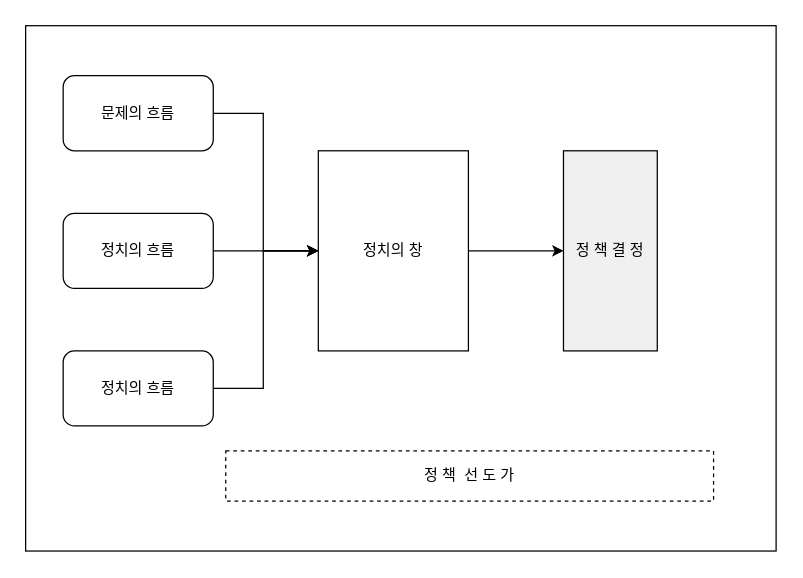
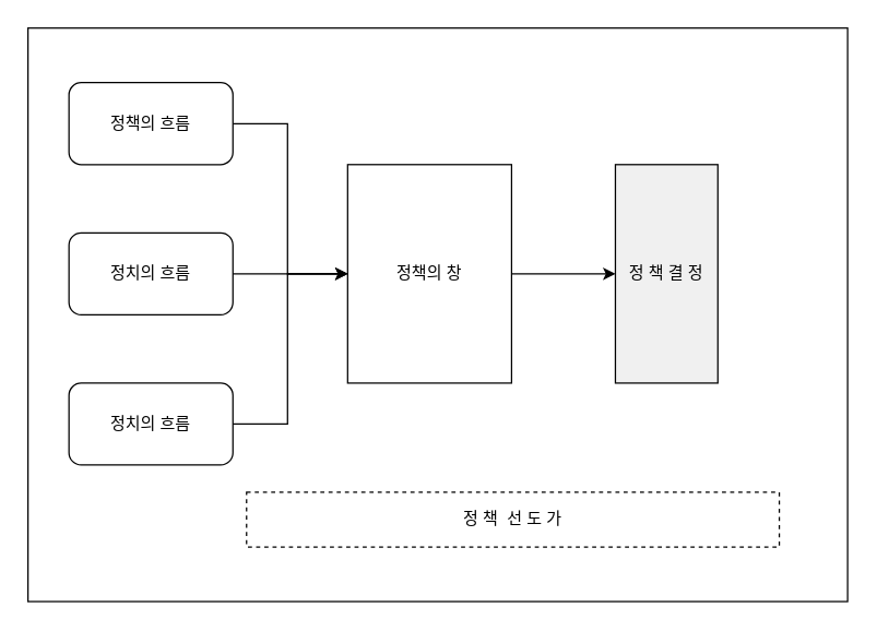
- <mxCell id="4" value="문제의 흐름" style="rounded=1;whiteSpace=wrap;html=1;" parent="1" vertex="1"><mxGeometry x="50" y="60" width="120" height="60" as="geometry" /></mxCell>
+ <mxCell id="4" value="정책의 흐름" style="rounded=1;whiteSpace=wrap;html=1;" parent="1" vertex="1"><mxGeometry x="50" y="60" width="120" height="60" as="geometry" /></mxCell>
- <mxCell id="7" value="정치의 창" style="rounded=0;whiteSpace=wrap;html=1;" parent="1" vertex="1"><mxGeometry x="254" y="120" width="120" height="160" as="geometry" /></mxCell>
+ <mxCell id="7" value="정책의 창" style="rounded=0;whiteSpace=wrap;html=1;" parent="1" vertex="1"><mxGeometry x="254" y="120" width="120" height="160" as="geometry" /></mxCell>
